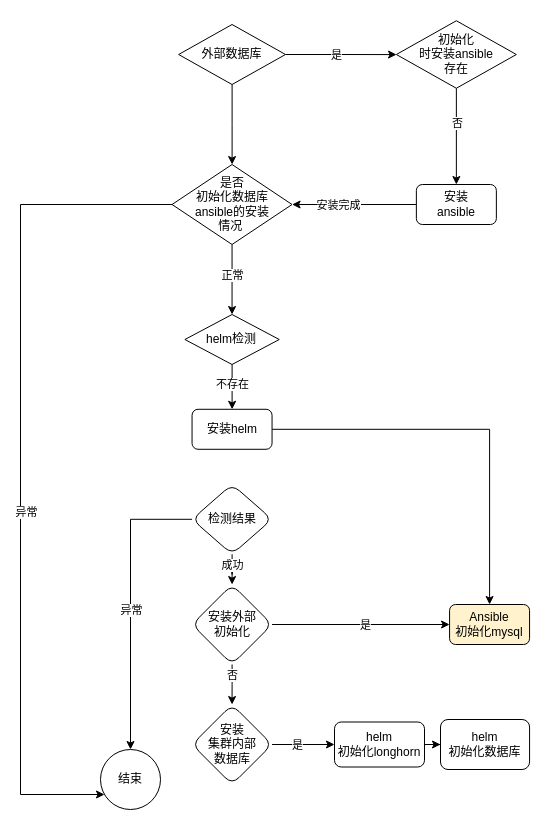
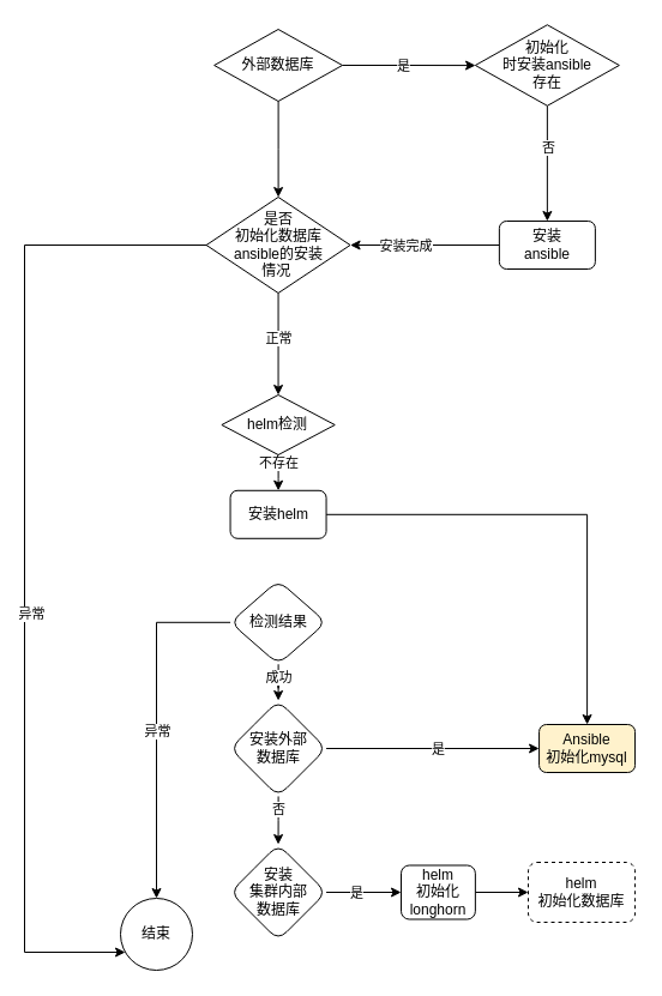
- <mxCell id="16" value="helm检测" style="rhombus;whiteSpace=wrap;html=1;" vertex="1" parent="1"><mxGeometry x="184.38" y="314" width="94.37" height="50" as="geometry" /></mxCell>
+ <mxCell id="16" value="helm检测" style="rhombus;whiteSpace=wrap;html=1;" vertex="1" parent="1"><mxGeometry x="184.38" y="329" width="94.37" height="50" as="geometry" /></mxCell>
- <mxCell id="32" value="安装外部&lt;br&gt;初始化" style="rhombus;whiteSpace=wrap;html=1;rounded=1;" vertex="1" parent="1"><mxGeometry x="191.56" y="584" width="80" height="80" as="geometry" /></mxCell>
+ <mxCell id="32" value="安装外部&lt;br&gt;数据库" style="rhombus;whiteSpace=wrap;html=1;rounded=1;" vertex="1" parent="1"><mxGeometry x="191.56" y="584" width="80" height="80" as="geometry" /></mxCell>
- <mxCell id="38" value="helm&lt;br&gt;初始化longhorn" style="whiteSpace=wrap;html=1;rounded=1;" vertex="1" parent="1"><mxGeometry x="334" y="721.5" width="90" height="45" as="geometry" /></mxCell>
+ <mxCell id="38" value="helm&lt;br&gt;初始化longhorn" style="whiteSpace=wrap;html=1;rounded=1;" vertex="1" parent="1"><mxGeometry x="334" y="721.5" width="61.87" height="45" as="geometry" /></mxCell>
- <mxCell id="39" value="helm&lt;br&gt;初始化数据库" style="whiteSpace=wrap;html=1;rounded=1;" vertex="1" parent="1"><mxGeometry x="440" y="719" width="89.07" height="50" as="geometry" /></mxCell>
+ <mxCell id="39" value="helm&lt;br&gt;初始化数据库" style="whiteSpace=wrap;html=1;rounded=1;dashed=1;" vertex="1" parent="1"><mxGeometry x="440" y="719" width="89.07" height="50" as="geometry" /></mxCell>
